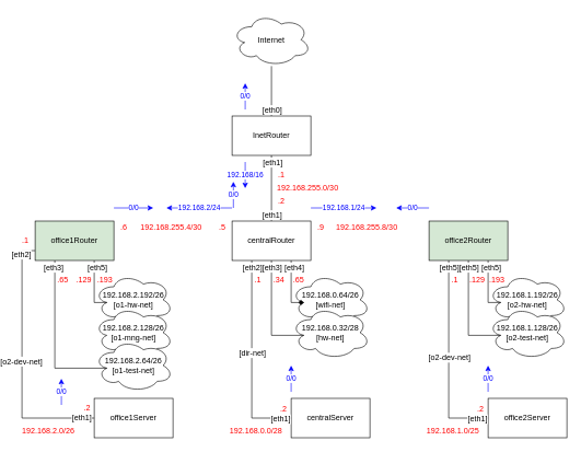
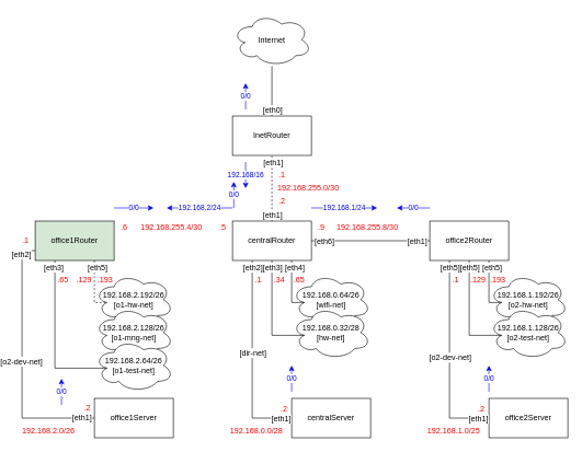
- <mxCell id="7" value="" style="endArrow=none;html=1;entryX=0.5;entryY=1;entryDx=0;entryDy=0;" edge="1" parent="1" source="6" target="2"><mxGeometry width="50" height="50" relative="1" as="geometry"><mxPoint x="420" y="186" as="sourcePoint" /><mxPoint x="420" y="110" as="targetPoint" /></mxGeometry></mxCell>
+ <mxCell id="7" value="" style="endArrow=none;html=1;entryX=0.5;entryY=1;entryDx=0;entryDy=0;dashed=1;" edge="1" parent="1" source="6" target="2"><mxGeometry width="50" height="50" relative="1" as="geometry"><mxPoint x="420" y="186" as="sourcePoint" /><mxPoint x="420" y="110" as="targetPoint" /></mxGeometry></mxCell>
+ <mxCell id="52" value="" style="endArrow=none;html=1;entryX=1;entryY=0.5;entryDx=0;entryDy=0;exitX=0;exitY=0.5;exitDx=0;exitDy=0;" edge="1" parent="1" source="48" target="6"><mxGeometry width="50" height="50" relative="1" as="geometry"><mxPoint x="360" y="376" as="sourcePoint" /><mxPoint x="180" y="376" as="targetPoint" /></mxGeometry></mxCell>
+ <mxCell id="53" value="[eth1]" style="text;html=1;align=center;verticalAlign=middle;resizable=0;points=[];labelBackgroundColor=#ffffff;" vertex="1" connectable="0" parent="52"><mxGeometry x="-0.644" y="-1" relative="1" as="geometry"><mxPoint x="12" y="1" as="offset" /></mxGeometry></mxCell>
+ <mxCell id="54" value="[eth6]" style="text;html=1;align=center;verticalAlign=middle;resizable=0;points=[];labelBackgroundColor=#ffffff;" vertex="1" connectable="0" parent="52"><mxGeometry x="0.789" relative="1" as="geometry"><mxPoint as="offset" /></mxGeometry></mxCell>
- <mxCell id="48" value="office2Router" style="rounded=0;whiteSpace=wrap;html=1;fillColor=#d5e8d4;" vertex="1" parent="1"><mxGeometry x="650" y="336" width="120" height="60" as="geometry" /></mxCell>
+ <mxCell id="48" value="office2Router" style="rounded=0;whiteSpace=wrap;html=1;" vertex="1" parent="1"><mxGeometry x="650" y="336" width="120" height="60" as="geometry" /></mxCell>
- <mxCell id="18" value="" style="endArrow=none;html=1;entryX=0.16;entryY=0.55;entryDx=0;entryDy=0;entryPerimeter=0;edgeStyle=elbowEdgeStyle;elbow=vertical;rounded=0;exitX=0.75;exitY=1;exitDx=0;exitDy=0;" edge="1" parent="1" source="13" target="14"><mxGeometry width="50" height="50" relative="1" as="geometry"><mxPoint x="50" y="736" as="sourcePoint" /><mxPoint x="100" y="686" as="targetPoint" /><Array as="points"><mxPoint x="150" y="460" /></Array></mxGeometry></mxCell>
+ <mxCell id="18" value="" style="endArrow=none;html=1;entryX=0.16;entryY=0.55;entryDx=0;entryDy=0;entryPerimeter=0;edgeStyle=elbowEdgeStyle;elbow=vertical;rounded=0;exitX=0.75;exitY=1;exitDx=0;exitDy=0;dashed=1;" edge="1" parent="1" source="13" target="14"><mxGeometry width="50" height="50" relative="1" as="geometry"><mxPoint x="50" y="736" as="sourcePoint" /><mxPoint x="100" y="686" as="targetPoint" /><Array as="points"><mxPoint x="150" y="460" /></Array></mxGeometry></mxCell>
- <mxCell id="33" value="" style="endArrow=diamond;html=1;entryX=0.16;entryY=0.55;entryDx=0;entryDy=0;entryPerimeter=0;edgeStyle=elbowEdgeStyle;elbow=vertical;rounded=0;exitX=0.75;exitY=1;exitDx=0;exitDy=0;" edge="1" parent="1" source="6" target="30"><mxGeometry width="50" height="50" relative="1" as="geometry"><mxPoint x="150" y="406" as="sourcePoint" /><mxPoint x="169.2" y="470" as="targetPoint" /><Array as="points"><mxPoint x="440" y="460" /></Array></mxGeometry></mxCell>
+ <mxCell id="33" value="" style="endArrow=none;html=1;entryX=0.16;entryY=0.55;entryDx=0;entryDy=0;entryPerimeter=0;edgeStyle=elbowEdgeStyle;elbow=vertical;rounded=0;exitX=0.75;exitY=1;exitDx=0;exitDy=0;" edge="1" parent="1" source="6" target="30"><mxGeometry width="50" height="50" relative="1" as="geometry"><mxPoint x="150" y="406" as="sourcePoint" /><mxPoint x="169.2" y="470" as="targetPoint" /><Array as="points"><mxPoint x="440" y="460" /></Array></mxGeometry></mxCell>
